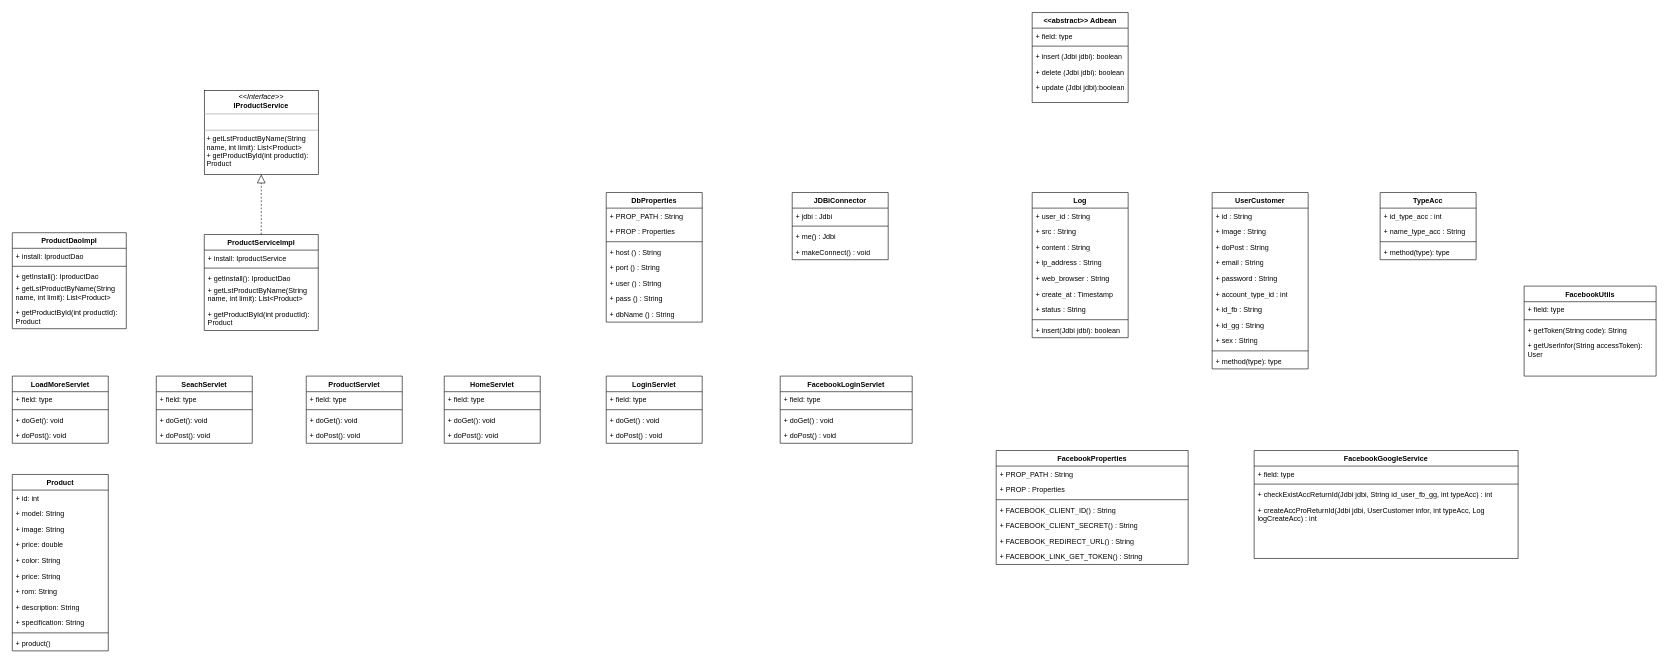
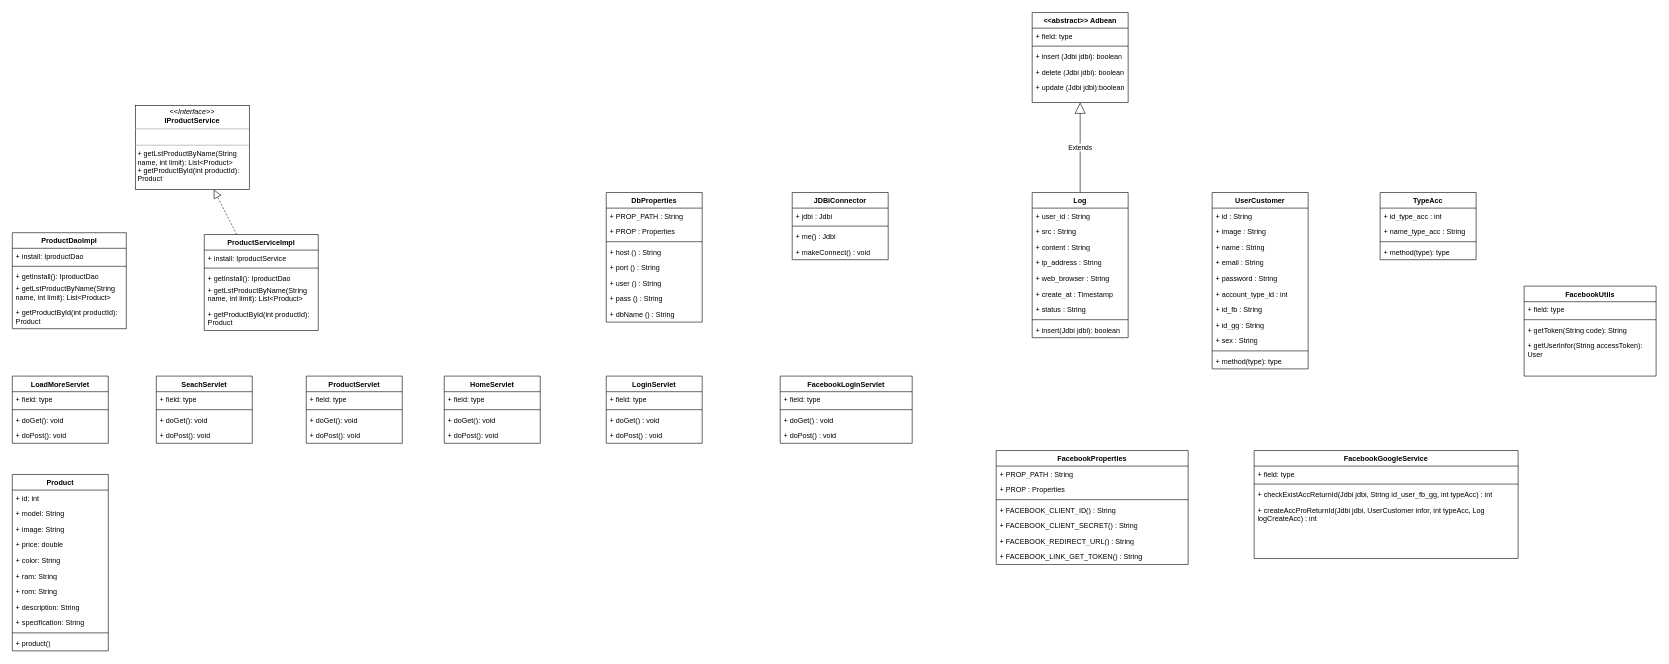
- <mxCell id="104" value="&lt;p style=&quot;margin:0px;margin-top:4px;text-align:center;&quot;&gt;&lt;i&gt;&amp;lt;&amp;lt;Interface&amp;gt;&amp;gt;&lt;/i&gt;&lt;br&gt;&lt;b&gt;IProductService&lt;/b&gt;&lt;/p&gt;&lt;hr size=&quot;1&quot;&gt;&lt;p style=&quot;margin:0px;margin-left:4px;&quot;&gt;&lt;br&gt;&lt;/p&gt;&lt;hr size=&quot;1&quot;&gt;&lt;p style=&quot;margin:0px;margin-left:4px;&quot;&gt;+&amp;nbsp;getLstProductByName(String name, int limit&lt;span style=&quot;background-color: initial;&quot;&gt;): List&amp;lt;Product&amp;gt;&lt;/span&gt;&lt;/p&gt;&lt;p style=&quot;margin:0px;margin-left:4px;&quot;&gt;+&amp;nbsp;getProductById&lt;span style=&quot;background-color: initial;&quot;&gt;(int productId): Product&lt;/span&gt;&lt;/p&gt;" style="verticalAlign=top;align=left;overflow=fill;fontSize=12;fontFamily=Helvetica;html=1;whiteSpace=wrap;" vertex="1" parent="1"><mxGeometry x="340" y="150" width="190" height="140" as="geometry" /></mxCell>
+ <mxCell id="104" value="&lt;p style=&quot;margin:0px;margin-top:4px;text-align:center;&quot;&gt;&lt;i&gt;&amp;lt;&amp;lt;Interface&amp;gt;&amp;gt;&lt;/i&gt;&lt;br&gt;&lt;b&gt;IProductService&lt;/b&gt;&lt;/p&gt;&lt;hr size=&quot;1&quot;&gt;&lt;p style=&quot;margin:0px;margin-left:4px;&quot;&gt;&lt;br&gt;&lt;/p&gt;&lt;hr size=&quot;1&quot;&gt;&lt;p style=&quot;margin:0px;margin-left:4px;&quot;&gt;+&amp;nbsp;getLstProductByName(String name, int limit&lt;span style=&quot;background-color: initial;&quot;&gt;): List&amp;lt;Product&amp;gt;&lt;/span&gt;&lt;/p&gt;&lt;p style=&quot;margin:0px;margin-left:4px;&quot;&gt;+&amp;nbsp;getProductById&lt;span style=&quot;background-color: initial;&quot;&gt;(int productId): Product&lt;/span&gt;&lt;/p&gt;" style="verticalAlign=top;align=left;overflow=fill;fontSize=12;fontFamily=Helvetica;html=1;whiteSpace=wrap;" vertex="1" parent="1"><mxGeometry x="225" y="175" width="190" height="140" as="geometry" /></mxCell>
+ <mxCell id="82" value="Extends" style="endArrow=block;endSize=16;endFill=0;html=1;rounded=0;exitX=0.5;exitY=0;exitDx=0;exitDy=0;" edge="1" parent="1" source="37" target="36"><mxGeometry width="160" relative="1" as="geometry"><mxPoint x="1890" y="400" as="sourcePoint" /><mxPoint x="2050" y="400" as="targetPoint" /></mxGeometry></mxCell>
- <mxCell id="55" value="+ doPost : String" style="text;strokeColor=none;fillColor=none;align=left;verticalAlign=top;spacingLeft=4;spacingRight=4;overflow=hidden;rotatable=0;points=[[0,0.5],[1,0.5]];portConstraint=eastwest;whiteSpace=wrap;html=1;" vertex="1" parent="52"><mxGeometry y="78" width="160" height="26" as="geometry" /></mxCell>
+ <mxCell id="55" value="+ name : String" style="text;strokeColor=none;fillColor=none;align=left;verticalAlign=top;spacingLeft=4;spacingRight=4;overflow=hidden;rotatable=0;points=[[0,0.5],[1,0.5]];portConstraint=eastwest;whiteSpace=wrap;html=1;" vertex="1" parent="52"><mxGeometry y="78" width="160" height="26" as="geometry" /></mxCell>
- <mxCell id="118" value="+ price: String" style="text;strokeColor=none;fillColor=none;align=left;verticalAlign=top;spacingLeft=4;spacingRight=4;overflow=hidden;rotatable=0;points=[[0,0.5],[1,0.5]];portConstraint=eastwest;whiteSpace=wrap;html=1;" vertex="1" parent="112"><mxGeometry y="156" width="160" height="26" as="geometry" /></mxCell>
+ <mxCell id="118" value="+ ram: String" style="text;strokeColor=none;fillColor=none;align=left;verticalAlign=top;spacingLeft=4;spacingRight=4;overflow=hidden;rotatable=0;points=[[0,0.5],[1,0.5]];portConstraint=eastwest;whiteSpace=wrap;html=1;" vertex="1" parent="112"><mxGeometry y="156" width="160" height="26" as="geometry" /></mxCell>
